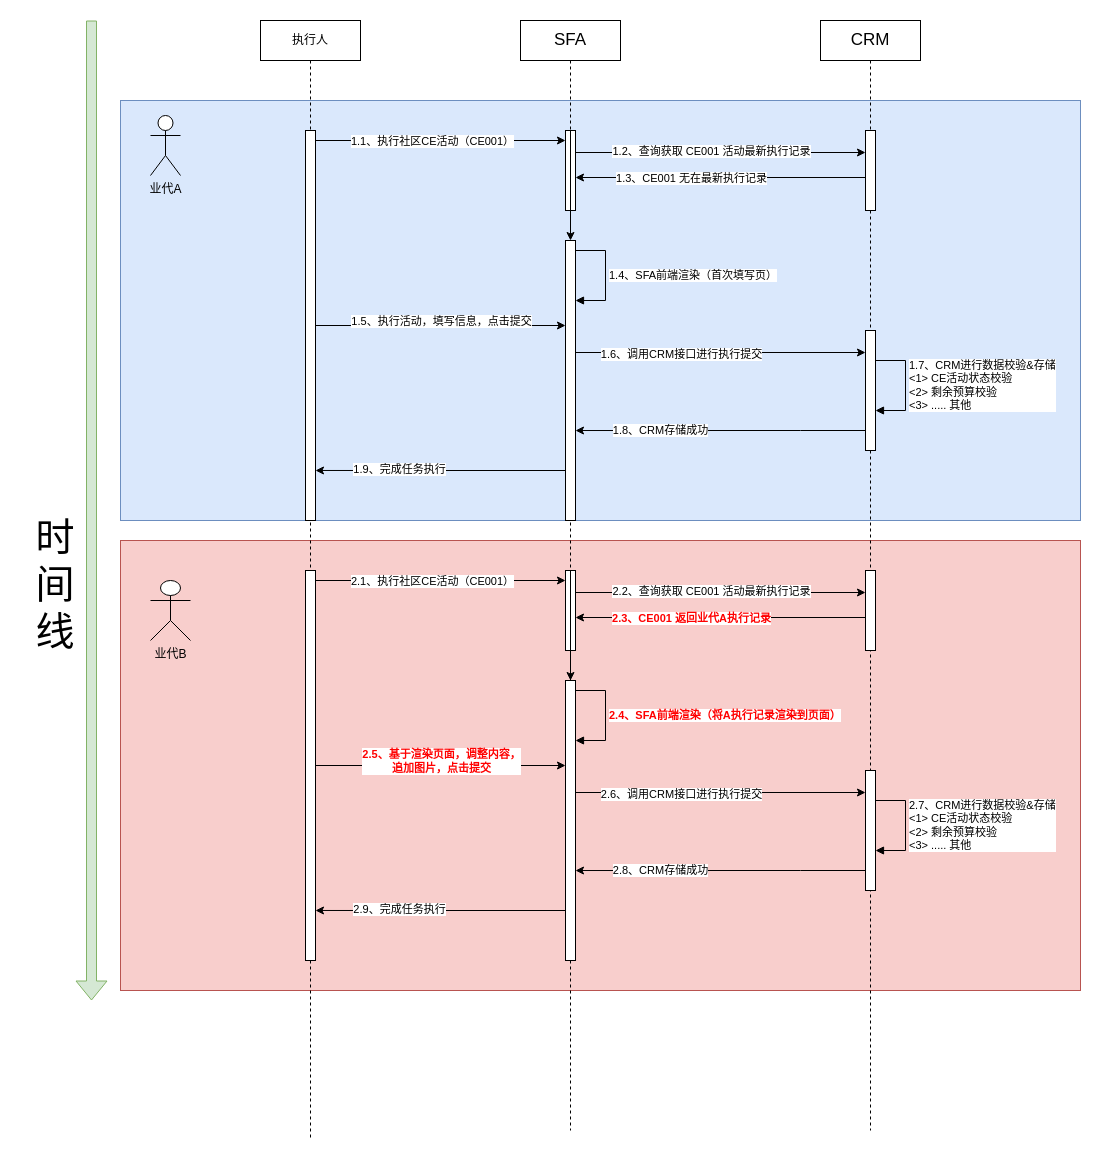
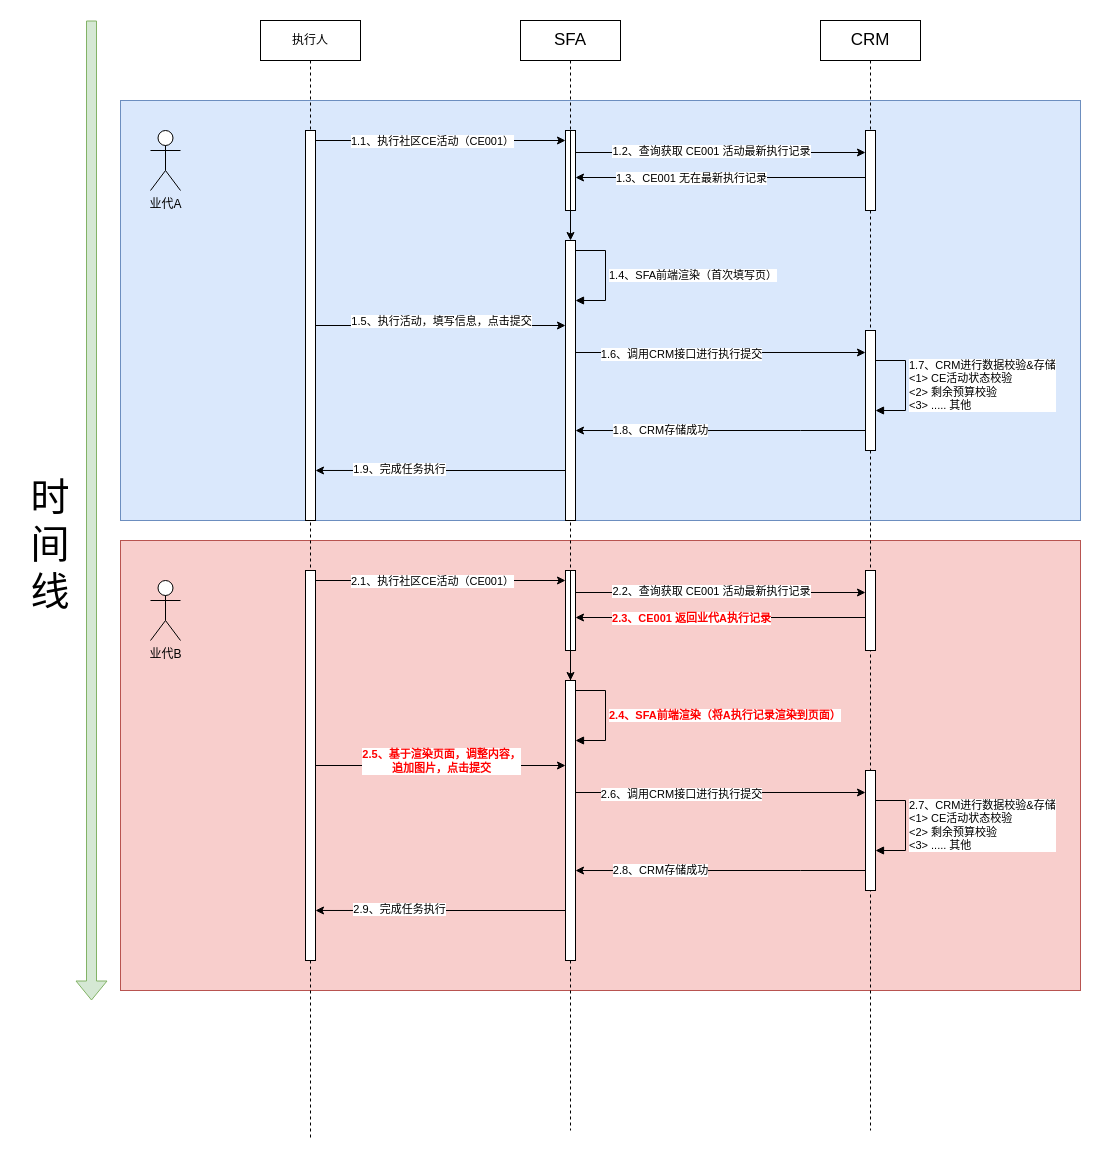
- <mxCell id="6" value="业代A" style="shape=umlActor;verticalLabelPosition=bottom;verticalAlign=top;html=1;" vertex="1" parent="1"><mxGeometry x="150" y="115" width="30" height="60" as="geometry" /></mxCell>
+ <mxCell id="6" value="业代A" style="shape=umlActor;verticalLabelPosition=bottom;verticalAlign=top;html=1;" vertex="1" parent="1"><mxGeometry x="150" y="130" width="30" height="60" as="geometry" /></mxCell>
- <mxCell id="56" value="&lt;font style=&quot;font-size: 39px;&quot;&gt;时&lt;br&gt;间&lt;br&gt;线&lt;/font&gt;" style="text;html=1;align=center;verticalAlign=middle;whiteSpace=wrap;rounded=0;" vertex="1" parent="1"><mxGeometry x="25" y="505" width="60" height="160" as="geometry" /></mxCell>
+ <mxCell id="56" value="&lt;font style=&quot;font-size: 39px;&quot;&gt;时&lt;br&gt;间&lt;br&gt;线&lt;/font&gt;" style="text;html=1;align=center;verticalAlign=middle;whiteSpace=wrap;rounded=0;" vertex="1" parent="1"><mxGeometry x="20" y="465" width="60" height="160" as="geometry" /></mxCell>
- <mxCell id="32" value="业代B" style="shape=umlActor;verticalLabelPosition=bottom;verticalAlign=top;html=1;" vertex="1" parent="1"><mxGeometry x="150" y="580" width="40" height="60" as="geometry" /></mxCell>
+ <mxCell id="32" value="业代B" style="shape=umlActor;verticalLabelPosition=bottom;verticalAlign=top;html=1;" vertex="1" parent="1"><mxGeometry x="150" y="580" width="30" height="60" as="geometry" /></mxCell>
